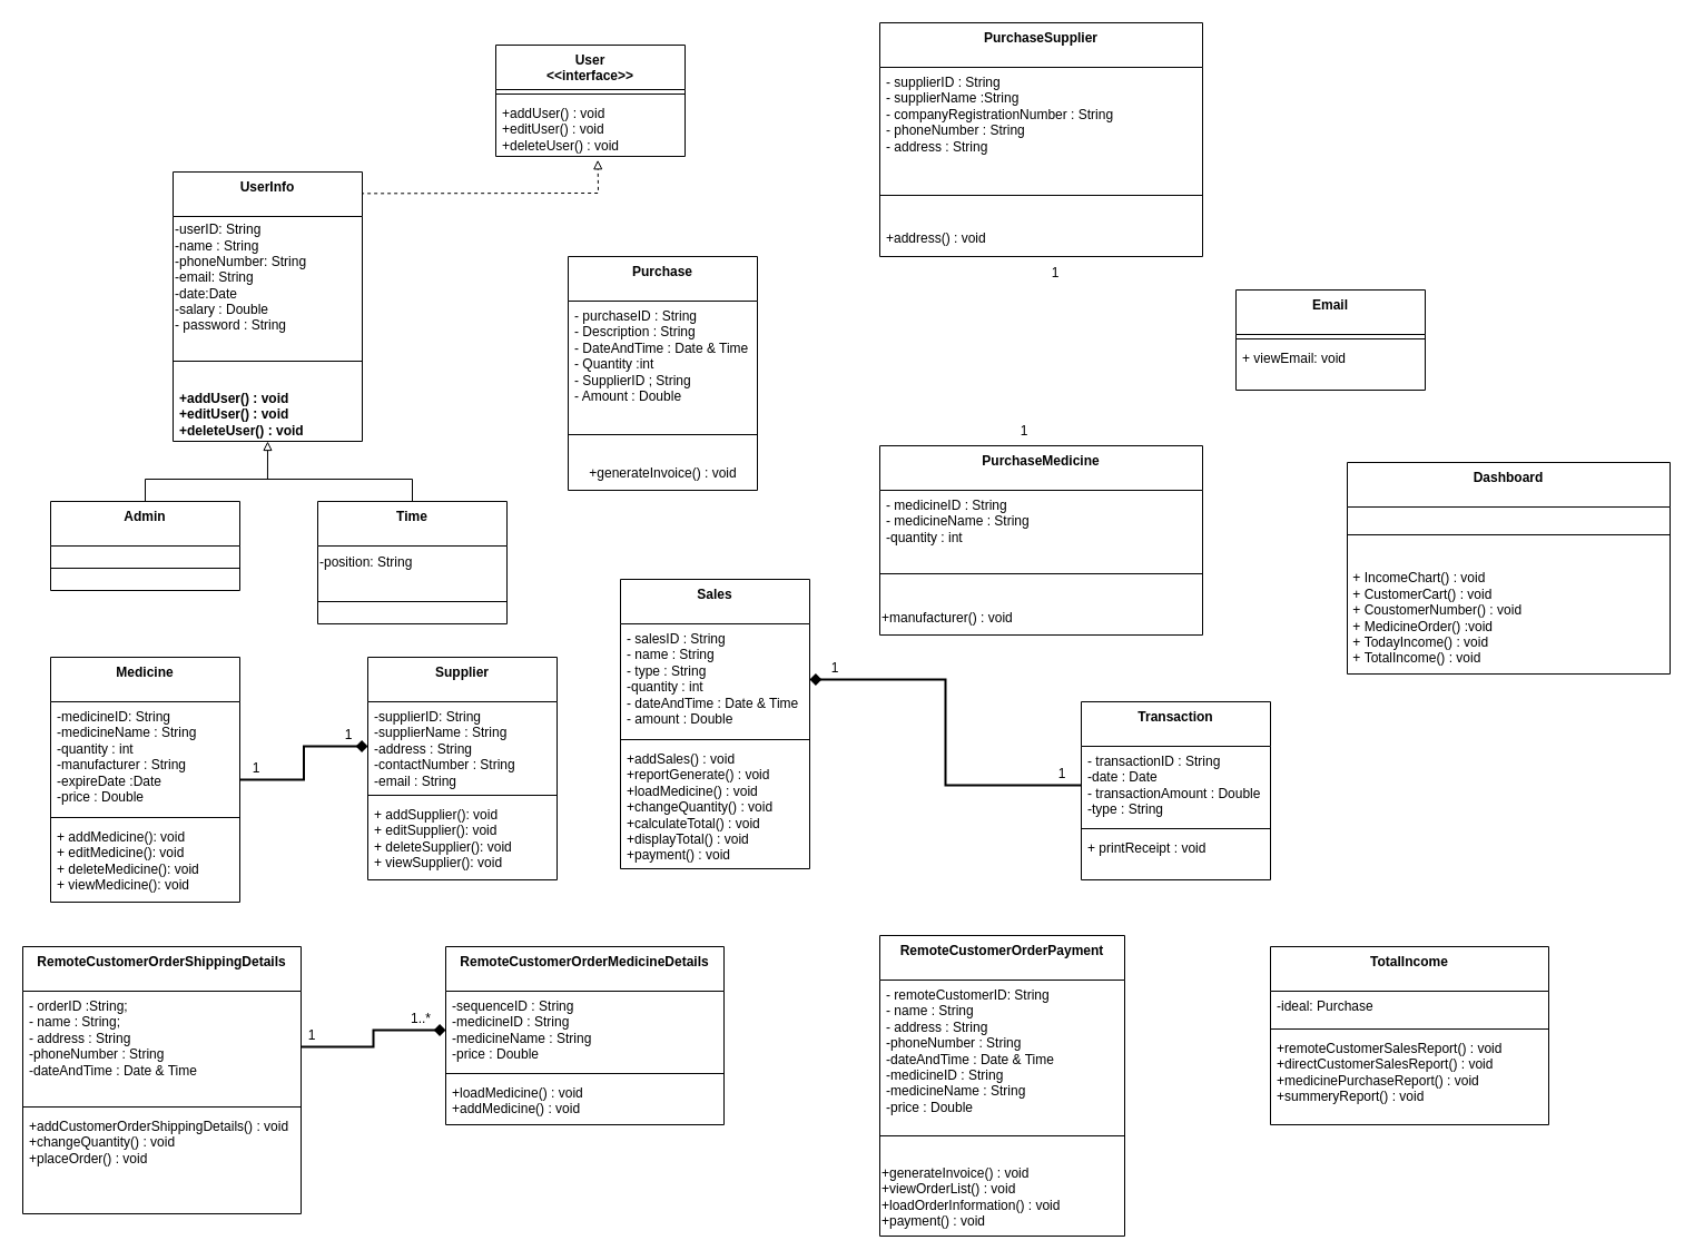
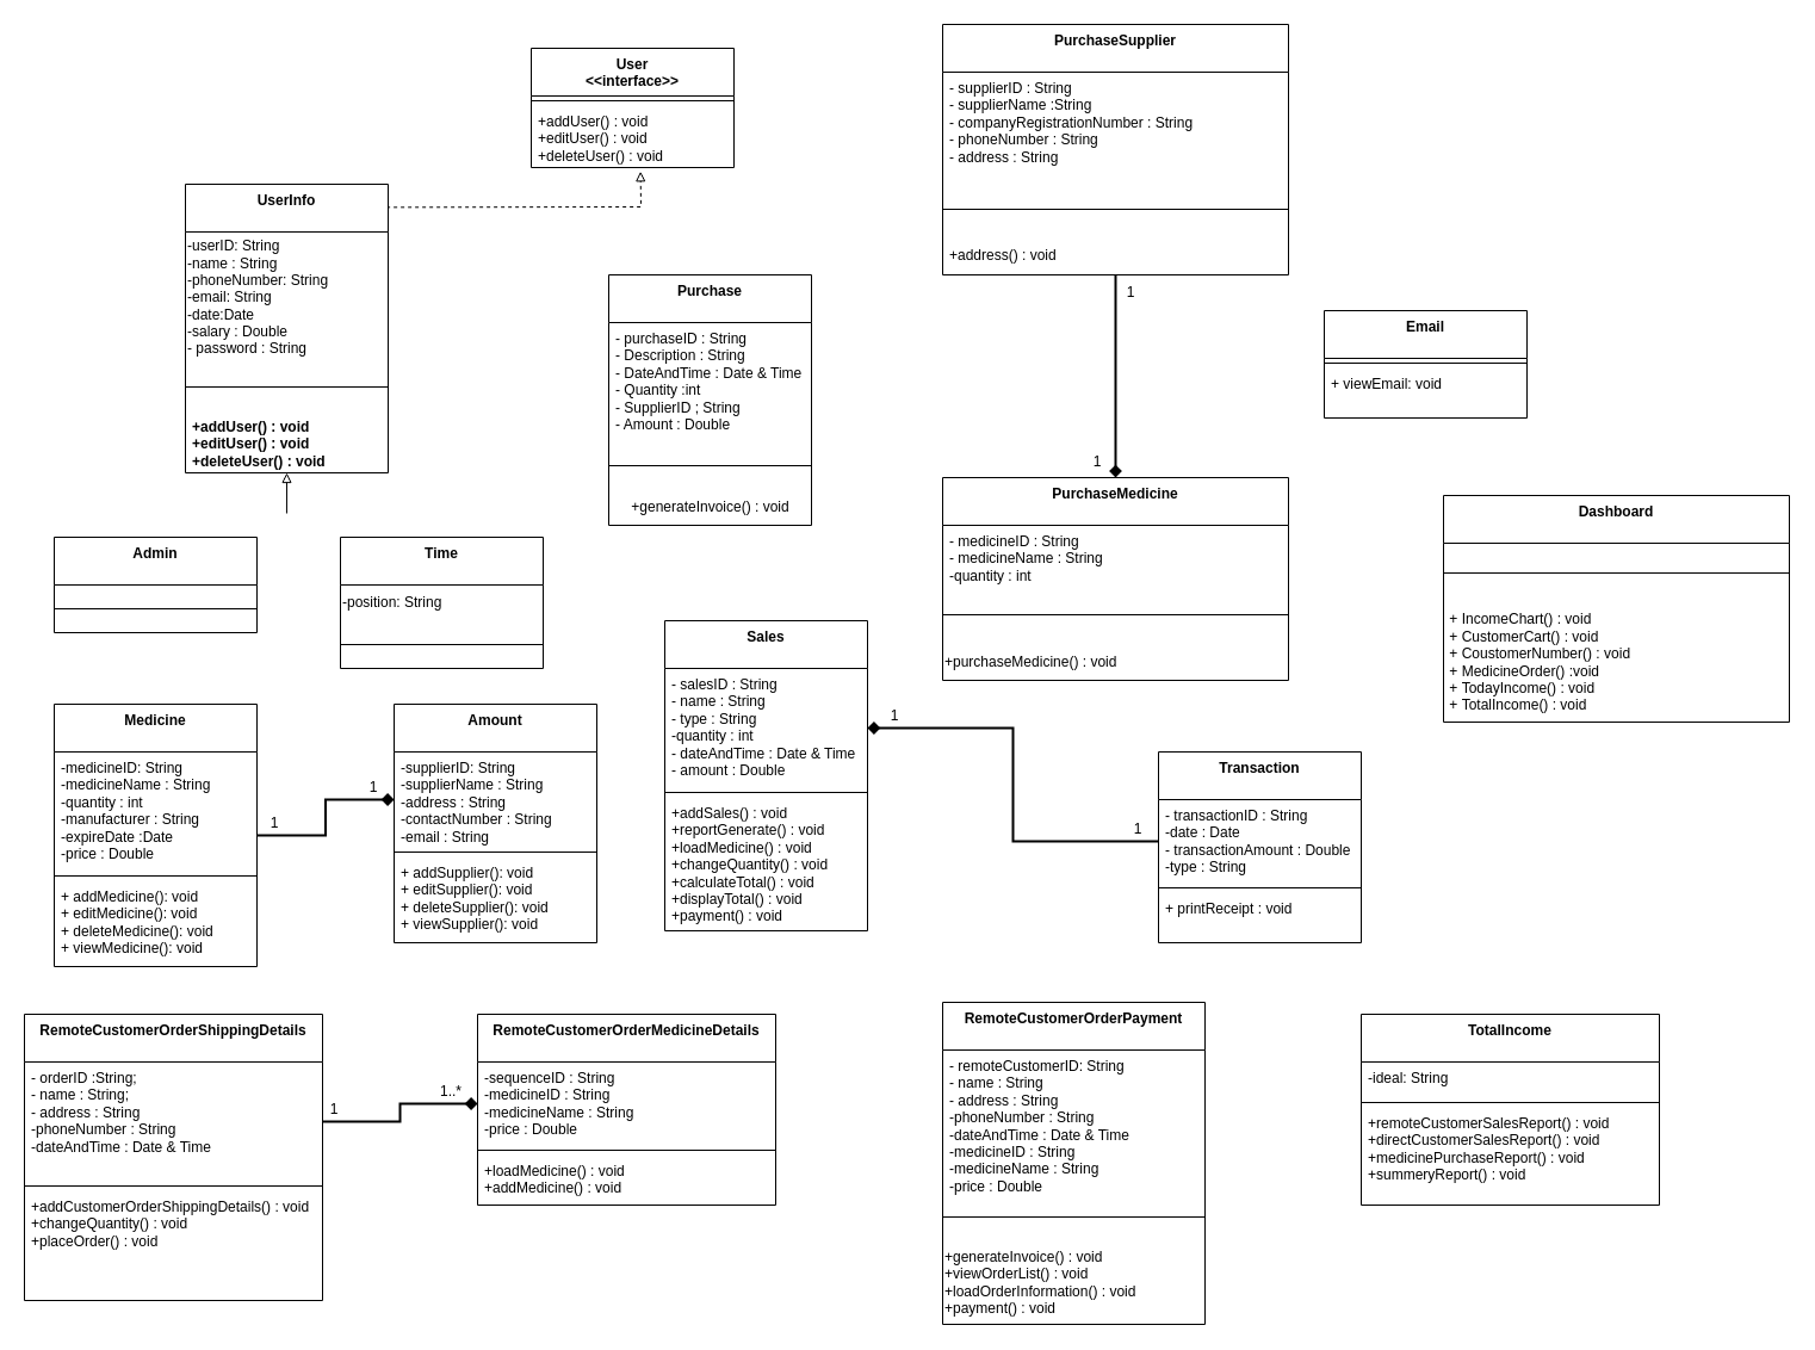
+ <mxCell id="22" style="rounded=0;orthogonalLoop=1;jettySize=auto;html=1;endArrow=none;endFill=0;strokeWidth=2;entryX=0.5;entryY=1;entryDx=0;entryDy=0;entryPerimeter=0;startArrow=diamond;startFill=1;" parent="1" source="23" target="21" edge="1"><mxGeometry relative="1" as="geometry"><mxPoint x="940" y="300" as="targetPoint" /></mxGeometry></mxCell>
- <mxCell id="53" style="edgeStyle=orthogonalEdgeStyle;rounded=0;orthogonalLoop=1;jettySize=auto;html=1;exitX=0.5;exitY=0;exitDx=0;exitDy=0;entryX=0.5;entryY=0;entryDx=0;entryDy=0;endArrow=none;endFill=0;" parent="1" source="54" target="56" edge="1"><mxGeometry relative="1" as="geometry" /></mxCell>
- <mxCell id="26" value="+manufacturer() : void" style="text;html=1;align=left;verticalAlign=middle;resizable=0;points=[];autosize=1;strokeColor=none;fillColor=none;" parent="23" vertex="1"><mxGeometry y="140" width="290" height="30" as="geometry" /></mxCell>
+ <mxCell id="26" value="+purchaseMedicine() : void" style="text;html=1;align=left;verticalAlign=middle;resizable=0;points=[];autosize=1;strokeColor=none;fillColor=none;" parent="23" vertex="1"><mxGeometry y="140" width="290" height="30" as="geometry" /></mxCell>
- <mxCell id="14" value="Supplier" style="swimlane;fontStyle=1;align=center;verticalAlign=top;childLayout=stackLayout;horizontal=1;startSize=40;horizontalStack=0;resizeParent=1;resizeParentMax=0;resizeLast=0;collapsible=1;marginBottom=0;whiteSpace=wrap;html=1;" parent="1" vertex="1"><mxGeometry x="330" y="590" width="170" height="200" as="geometry" /></mxCell>
+ <mxCell id="14" value="Amount" style="swimlane;fontStyle=1;align=center;verticalAlign=top;childLayout=stackLayout;horizontal=1;startSize=40;horizontalStack=0;resizeParent=1;resizeParentMax=0;resizeLast=0;collapsible=1;marginBottom=0;whiteSpace=wrap;html=1;" parent="1" vertex="1"><mxGeometry x="330" y="590" width="170" height="200" as="geometry" /></mxCell>
- <mxCell id="50" value="-ideal: Purchase&lt;br&gt;" style="text;strokeColor=none;fillColor=none;align=left;verticalAlign=top;spacingLeft=4;spacingRight=4;overflow=hidden;rotatable=0;points=[[0,0.5],[1,0.5]];portConstraint=eastwest;whiteSpace=wrap;html=1;" parent="49" vertex="1"><mxGeometry y="40" width="250" height="30" as="geometry" /></mxCell>
+ <mxCell id="50" value="-ideal: String&lt;br&gt;" style="text;strokeColor=none;fillColor=none;align=left;verticalAlign=top;spacingLeft=4;spacingRight=4;overflow=hidden;rotatable=0;points=[[0,0.5],[1,0.5]];portConstraint=eastwest;whiteSpace=wrap;html=1;" parent="49" vertex="1"><mxGeometry y="40" width="250" height="30" as="geometry" /></mxCell>
